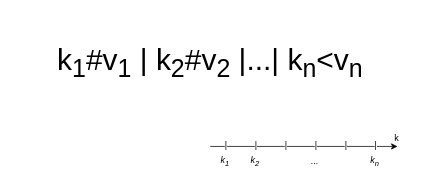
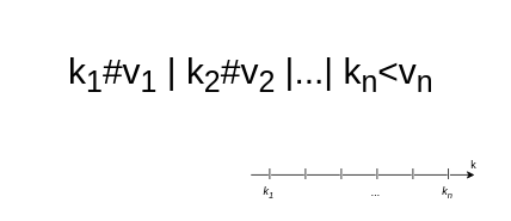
- <mxCell id="11" value="k&lt;sub&gt;2&lt;/sub&gt;" style="text;html=1;strokeColor=none;fillColor=none;align=center;verticalAlign=middle;whiteSpace=wrap;rounded=0;fontStyle=2" vertex="1" parent="1"><mxGeometry x="320" y="205" width="40" height="20" as="geometry" /></mxCell>
